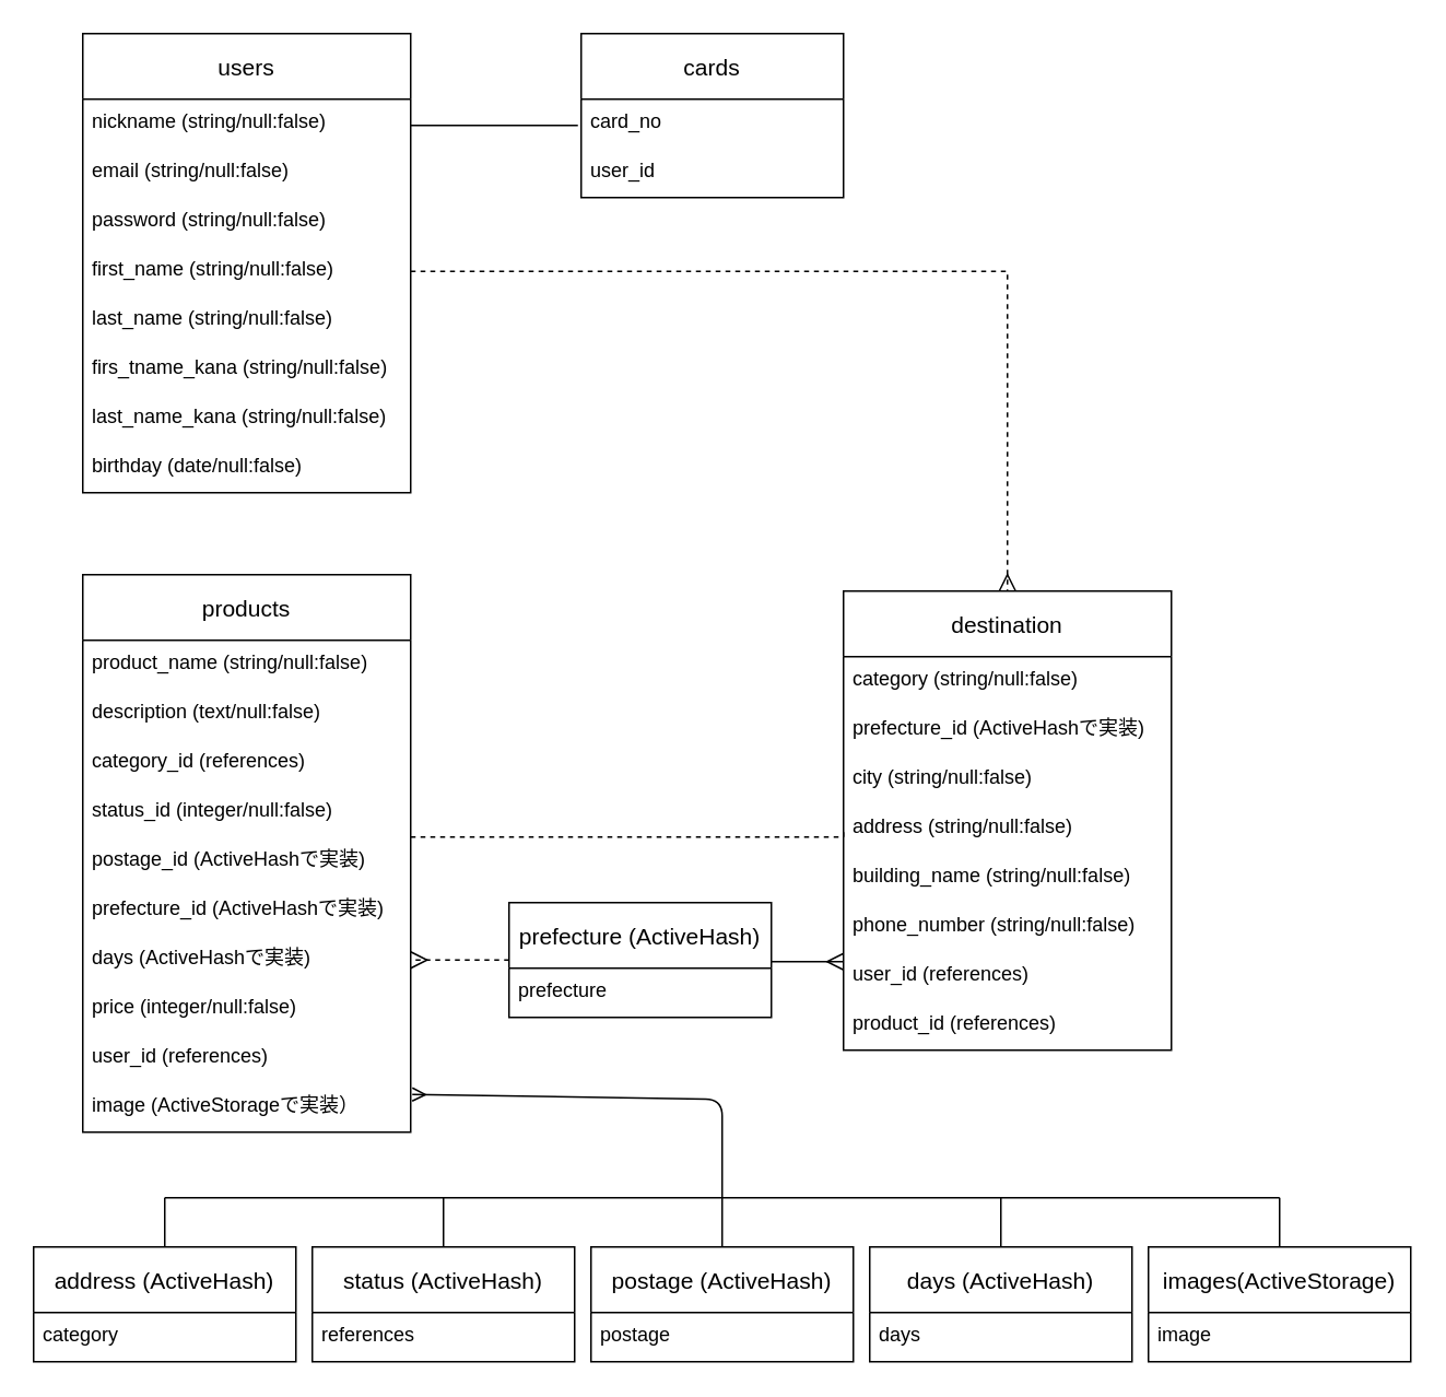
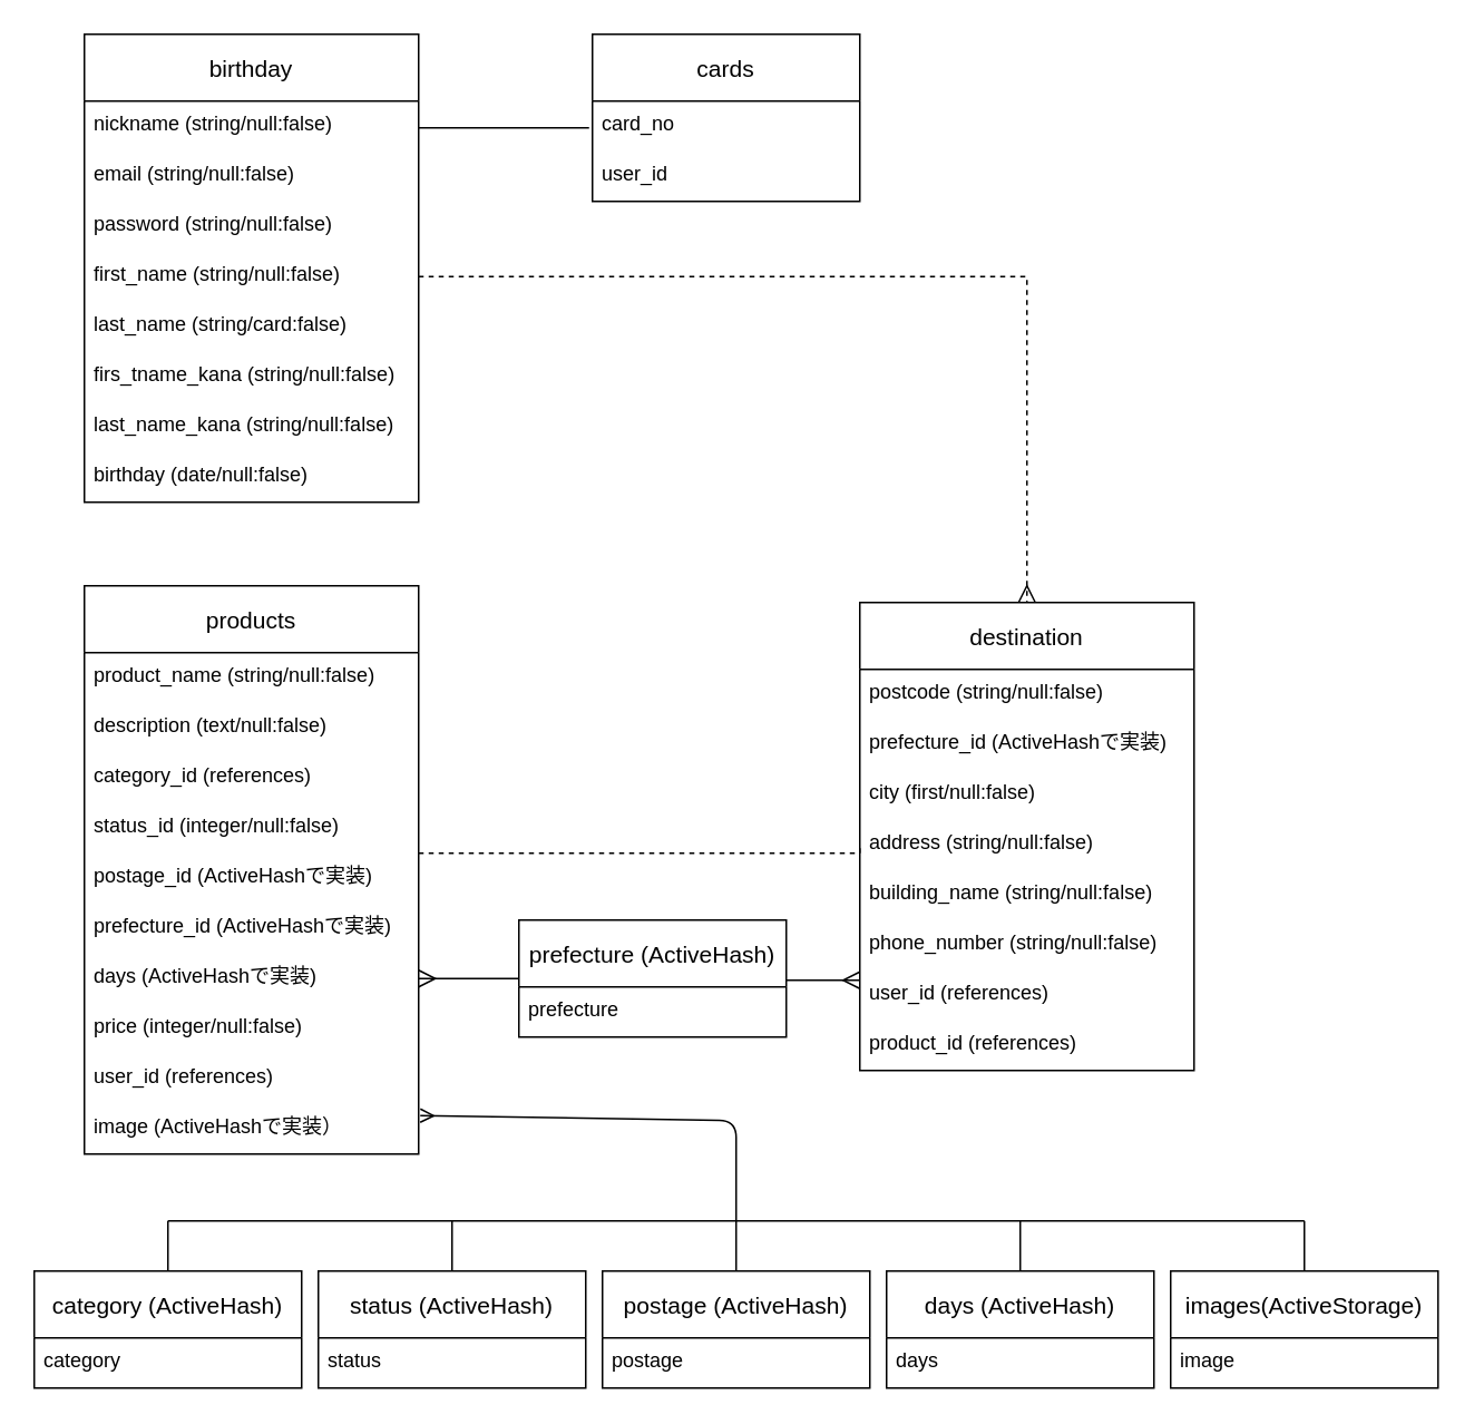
- <mxCell id="2" value="users" style="swimlane;fontStyle=0;childLayout=stackLayout;horizontal=1;startSize=40;horizontalStack=0;resizeParent=1;resizeParentMax=0;resizeLast=0;collapsible=1;marginBottom=0;align=center;fontSize=14;" parent="1" vertex="1"><mxGeometry x="50" y="20" width="200" height="280" as="geometry"><mxRectangle x="180" y="350" width="70" height="40" as="alternateBounds" /></mxGeometry></mxCell>
+ <mxCell id="2" value="birthday" style="swimlane;fontStyle=0;childLayout=stackLayout;horizontal=1;startSize=40;horizontalStack=0;resizeParent=1;resizeParentMax=0;resizeLast=0;collapsible=1;marginBottom=0;align=center;fontSize=14;" parent="1" vertex="1"><mxGeometry x="50" y="20" width="200" height="280" as="geometry"><mxRectangle x="180" y="350" width="70" height="40" as="alternateBounds" /></mxGeometry></mxCell>
- <mxCell id="7" value="last_name (string/null:false)" style="text;strokeColor=none;fillColor=none;spacingLeft=4;spacingRight=4;overflow=hidden;rotatable=0;points=[[0,0.5],[1,0.5]];portConstraint=eastwest;fontSize=12;" parent="2" vertex="1"><mxGeometry y="160" width="200" height="30" as="geometry" /></mxCell>
+ <mxCell id="7" value="last_name (string/card:false)" style="text;strokeColor=none;fillColor=none;spacingLeft=4;spacingRight=4;overflow=hidden;rotatable=0;points=[[0,0.5],[1,0.5]];portConstraint=eastwest;fontSize=12;" parent="2" vertex="1"><mxGeometry y="160" width="200" height="30" as="geometry" /></mxCell>
- <mxCell id="24" value="category (string/null:false)" style="text;strokeColor=none;fillColor=none;spacingLeft=4;spacingRight=4;overflow=hidden;rotatable=0;points=[[0,0.5],[1,0.5]];portConstraint=eastwest;fontSize=12;" parent="23" vertex="1"><mxGeometry y="40" width="200" height="30" as="geometry" /></mxCell>
+ <mxCell id="24" value="postcode (string/null:false)" style="text;strokeColor=none;fillColor=none;spacingLeft=4;spacingRight=4;overflow=hidden;rotatable=0;points=[[0,0.5],[1,0.5]];portConstraint=eastwest;fontSize=12;" parent="23" vertex="1"><mxGeometry y="40" width="200" height="30" as="geometry" /></mxCell>
- <mxCell id="26" value="city (string/null:false)" style="text;strokeColor=none;fillColor=none;spacingLeft=4;spacingRight=4;overflow=hidden;rotatable=0;points=[[0,0.5],[1,0.5]];portConstraint=eastwest;fontSize=12;" parent="23" vertex="1"><mxGeometry y="100" width="200" height="30" as="geometry" /></mxCell>
+ <mxCell id="26" value="city (first/null:false)" style="text;strokeColor=none;fillColor=none;spacingLeft=4;spacingRight=4;overflow=hidden;rotatable=0;points=[[0,0.5],[1,0.5]];portConstraint=eastwest;fontSize=12;" parent="23" vertex="1"><mxGeometry y="100" width="200" height="30" as="geometry" /></mxCell>
- <mxCell id="50" style="edgeStyle=orthogonalEdgeStyle;rounded=0;orthogonalLoop=1;jettySize=auto;html=1;entryX=1;entryY=0.5;entryDx=0;entryDy=0;startSize=8;endArrow=ERmany;endFill=0;endSize=8;dashed=1;" parent="1" source="51" target="19" edge="1"><mxGeometry relative="1" as="geometry" /></mxCell>
+ <mxCell id="50" style="edgeStyle=orthogonalEdgeStyle;rounded=0;orthogonalLoop=1;jettySize=auto;html=1;entryX=1;entryY=0.5;entryDx=0;entryDy=0;startSize=8;endArrow=ERmany;endFill=0;endSize=8;" parent="1" source="51" target="19" edge="1"><mxGeometry relative="1" as="geometry" /></mxCell>
- <mxCell id="22" value="image (ActiveStorageで実装）" style="text;strokeColor=none;fillColor=none;spacingLeft=4;spacingRight=4;overflow=hidden;rotatable=0;points=[[0,0.5],[1,0.5]];portConstraint=eastwest;fontSize=12;" parent="12" vertex="1"><mxGeometry y="310" width="200" height="30" as="geometry" /></mxCell>
+ <mxCell id="22" value="image (ActiveHashで実装）" style="text;strokeColor=none;fillColor=none;spacingLeft=4;spacingRight=4;overflow=hidden;rotatable=0;points=[[0,0.5],[1,0.5]];portConstraint=eastwest;fontSize=12;" parent="12" vertex="1"><mxGeometry y="310" width="200" height="30" as="geometry" /></mxCell>
- <mxCell id="32" value="address (ActiveHash)" style="swimlane;fontStyle=0;childLayout=stackLayout;horizontal=1;startSize=40;horizontalStack=0;resizeParent=1;resizeParentMax=0;resizeLast=0;collapsible=1;marginBottom=0;align=center;fontSize=14;" parent="1" vertex="1"><mxGeometry y="760" width="160" height="70" as="geometry" x="20" /></mxCell>
+ <mxCell id="32" value="category (ActiveHash)" style="swimlane;fontStyle=0;childLayout=stackLayout;horizontal=1;startSize=40;horizontalStack=0;resizeParent=1;resizeParentMax=0;resizeLast=0;collapsible=1;marginBottom=0;align=center;fontSize=14;" parent="1" vertex="1"><mxGeometry y="760" width="160" height="70" as="geometry" x="20" /></mxCell>
- <mxCell id="36" value="references" style="text;strokeColor=none;fillColor=none;spacingLeft=4;spacingRight=4;overflow=hidden;rotatable=0;points=[[0,0.5],[1,0.5]];portConstraint=eastwest;fontSize=12;" parent="35" vertex="1"><mxGeometry y="40" width="160" height="30" as="geometry" /></mxCell>
+ <mxCell id="36" value="status" style="text;strokeColor=none;fillColor=none;spacingLeft=4;spacingRight=4;overflow=hidden;rotatable=0;points=[[0,0.5],[1,0.5]];portConstraint=eastwest;fontSize=12;" parent="35" vertex="1"><mxGeometry y="40" width="160" height="30" as="geometry" /></mxCell>
